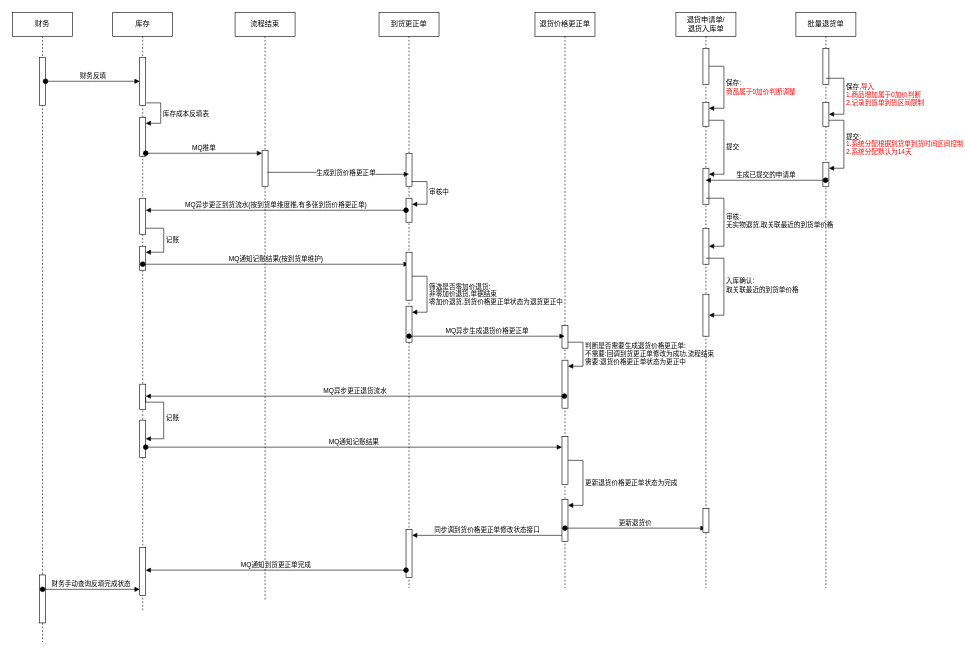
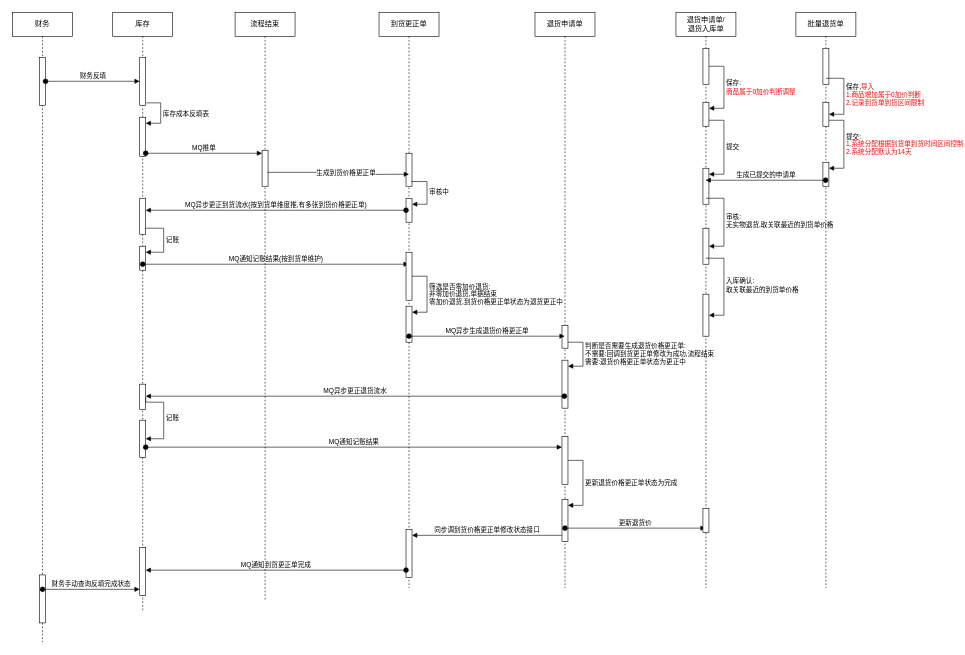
- <mxCell id="26" value="退货价格更正单" style="shape=umlLifeline;perimeter=lifelinePerimeter;whiteSpace=wrap;html=1;container=1;collapsible=0;recursiveResize=0;outlineConnect=0;" parent="1" vertex="1"><mxGeometry x="891" y="20" width="100" height="960" as="geometry" /></mxCell>
+ <mxCell id="26" value="退货申请单" style="shape=umlLifeline;perimeter=lifelinePerimeter;whiteSpace=wrap;html=1;container=1;collapsible=0;recursiveResize=0;outlineConnect=0;" parent="1" vertex="1"><mxGeometry x="891" y="20" width="100" height="960" as="geometry" /></mxCell>
